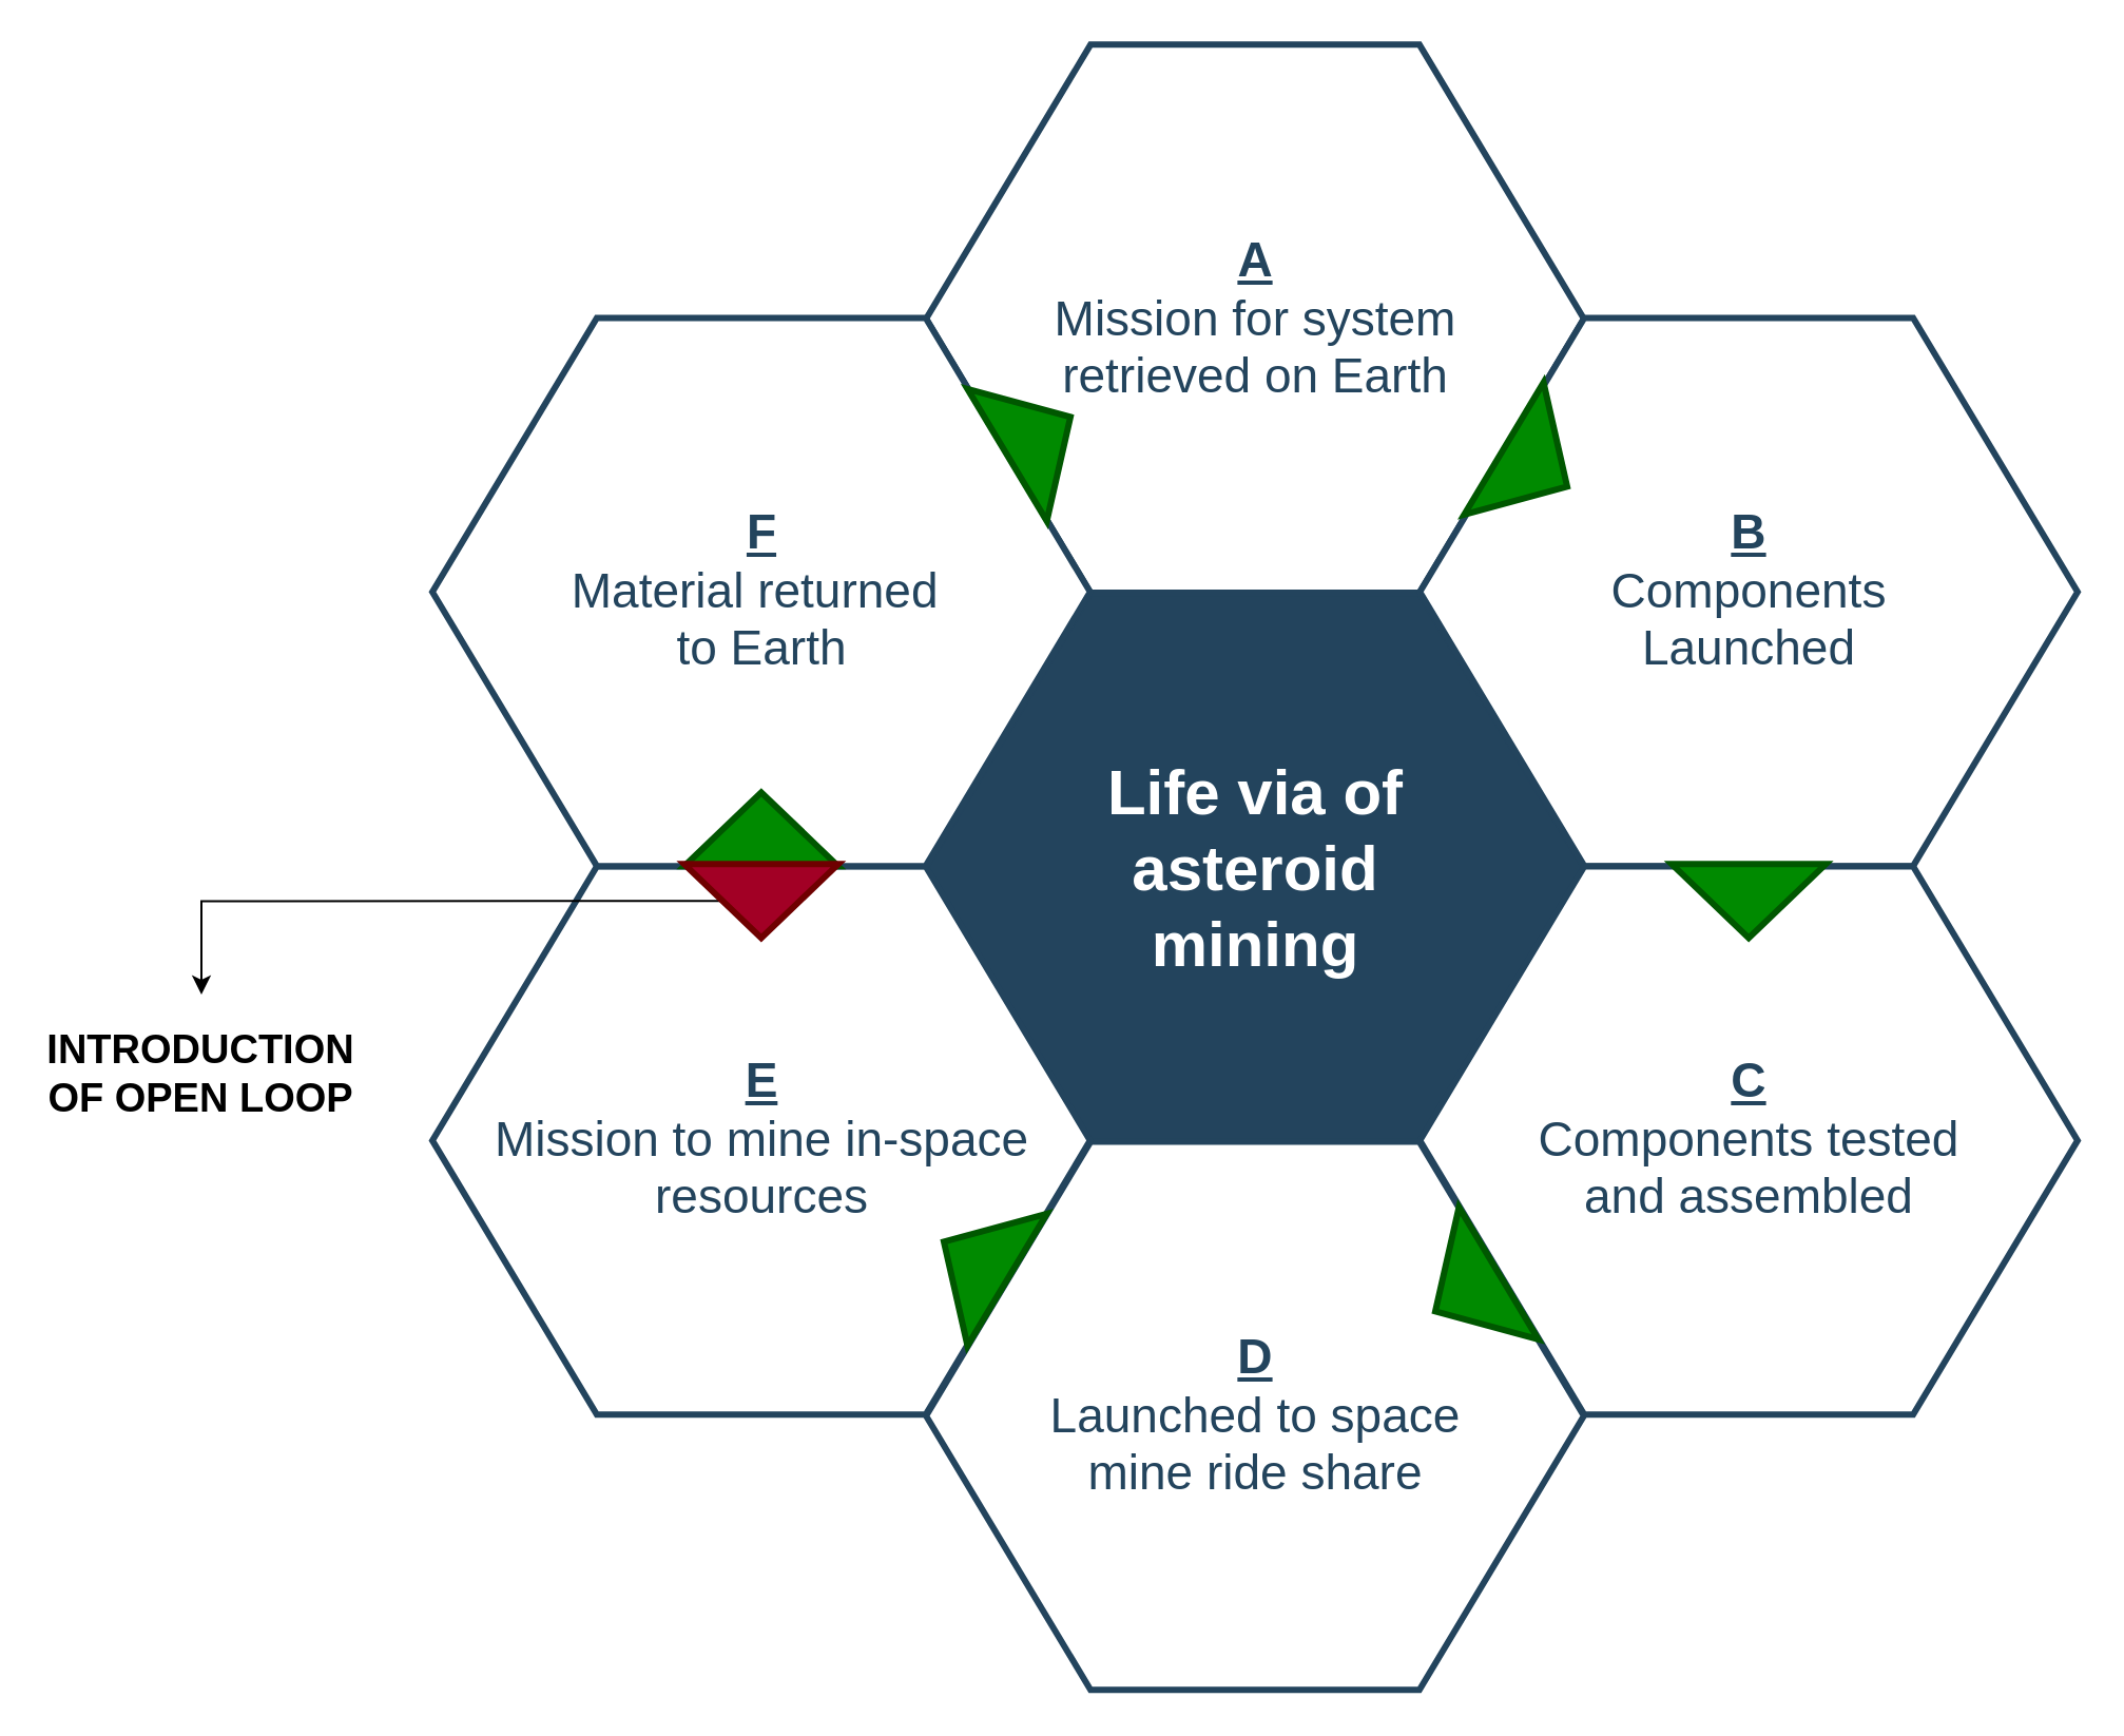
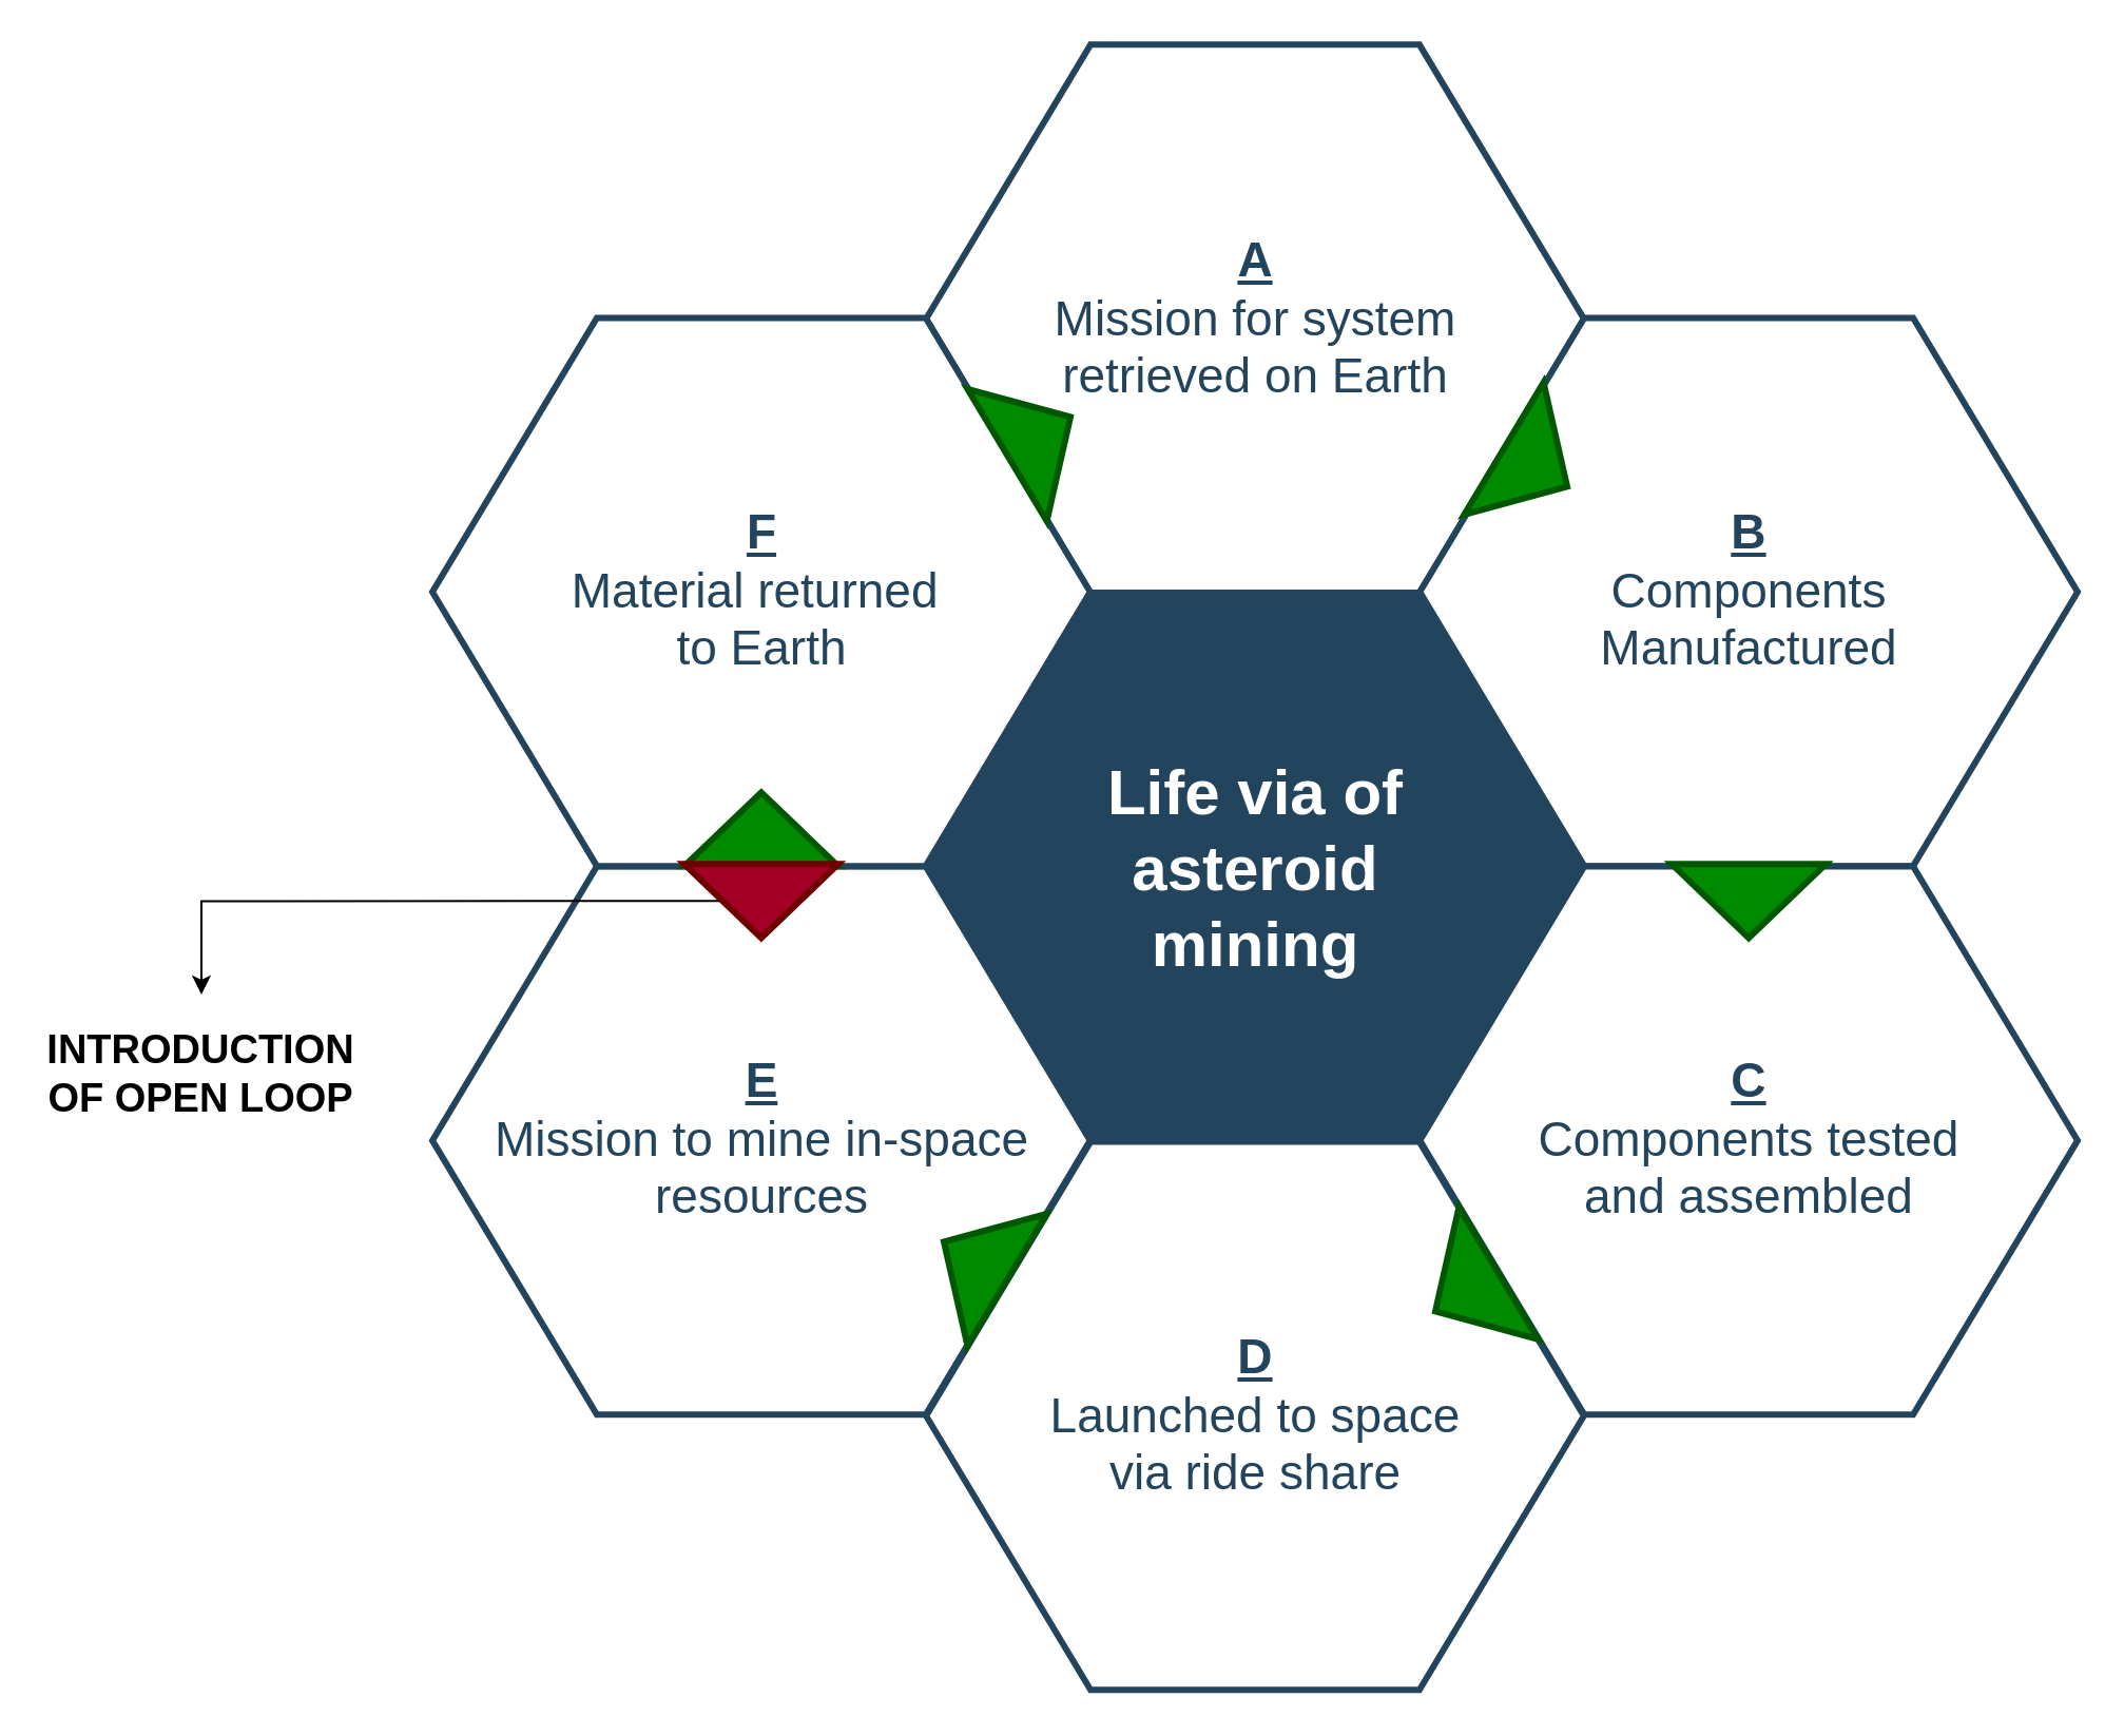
- <mxCell id="5" value="&lt;div&gt;&lt;font style=&quot;font-size: 23px&quot;&gt;&lt;b&gt;&lt;u&gt;B&lt;/u&gt;&lt;/b&gt;&lt;/font&gt;&lt;/div&gt;&lt;font style=&quot;font-size: 23px&quot;&gt;Components&lt;/font&gt;&lt;div&gt;&lt;font style=&quot;font-size: 23px&quot;&gt;Launched&lt;/font&gt;&lt;/div&gt;" style="shape=hexagon;perimeter=hexagonPerimeter2;whiteSpace=wrap;html=1;shadow=0;labelBackgroundColor=none;strokeColor=#23445D;fillColor=#FFFFFF;gradientColor=none;fontFamily=Helvetica;fontSize=23;fontColor=#23445d;align=center;strokeWidth=3;" parent="1" vertex="1"><mxGeometry x="672.658" y="150.2" width="311.842" height="259.868" as="geometry" /></mxCell>
+ <mxCell id="5" value="&lt;div&gt;&lt;font style=&quot;font-size: 23px&quot;&gt;&lt;b&gt;&lt;u&gt;B&lt;/u&gt;&lt;/b&gt;&lt;/font&gt;&lt;/div&gt;&lt;font style=&quot;font-size: 23px&quot;&gt;Components&lt;/font&gt;&lt;div&gt;&lt;font style=&quot;font-size: 23px&quot;&gt;Manufactured&lt;/font&gt;&lt;/div&gt;" style="shape=hexagon;perimeter=hexagonPerimeter2;whiteSpace=wrap;html=1;shadow=0;labelBackgroundColor=none;strokeColor=#23445D;fillColor=#FFFFFF;gradientColor=none;fontFamily=Helvetica;fontSize=23;fontColor=#23445d;align=center;strokeWidth=3;" parent="1" vertex="1"><mxGeometry x="672.658" y="150.2" width="311.842" height="259.868" as="geometry" /></mxCell>
- <mxCell id="7" value="&lt;div&gt;&lt;font style=&quot;font-size: 23px&quot;&gt;&lt;b&gt;&lt;u&gt;D&lt;/u&gt;&lt;/b&gt;&lt;/font&gt;&lt;/div&gt;&lt;font style=&quot;font-size: 23px&quot;&gt;Launched to space&lt;/font&gt;&lt;div&gt;&lt;font style=&quot;font-size: 23px&quot;&gt;mine ride share&lt;/font&gt;&lt;/div&gt;" style="shape=hexagon;perimeter=hexagonPerimeter2;whiteSpace=wrap;html=1;shadow=0;labelBackgroundColor=none;strokeColor=#23445D;fillColor=#FFFFFF;gradientColor=none;fontFamily=Helvetica;fontSize=23;fontColor=#23445d;align=center;strokeWidth=3;" parent="1" vertex="1"><mxGeometry x="438.579" y="540.798" width="311.842" height="259.868" as="geometry" /></mxCell>
+ <mxCell id="7" value="&lt;div&gt;&lt;font style=&quot;font-size: 23px&quot;&gt;&lt;b&gt;&lt;u&gt;D&lt;/u&gt;&lt;/b&gt;&lt;/font&gt;&lt;/div&gt;&lt;font style=&quot;font-size: 23px&quot;&gt;Launched to space&lt;/font&gt;&lt;div&gt;&lt;font style=&quot;font-size: 23px&quot;&gt;via ride share&lt;/font&gt;&lt;/div&gt;" style="shape=hexagon;perimeter=hexagonPerimeter2;whiteSpace=wrap;html=1;shadow=0;labelBackgroundColor=none;strokeColor=#23445D;fillColor=#FFFFFF;gradientColor=none;fontFamily=Helvetica;fontSize=23;fontColor=#23445d;align=center;strokeWidth=3;" parent="1" vertex="1"><mxGeometry x="438.579" y="540.798" width="311.842" height="259.868" as="geometry" /></mxCell>
